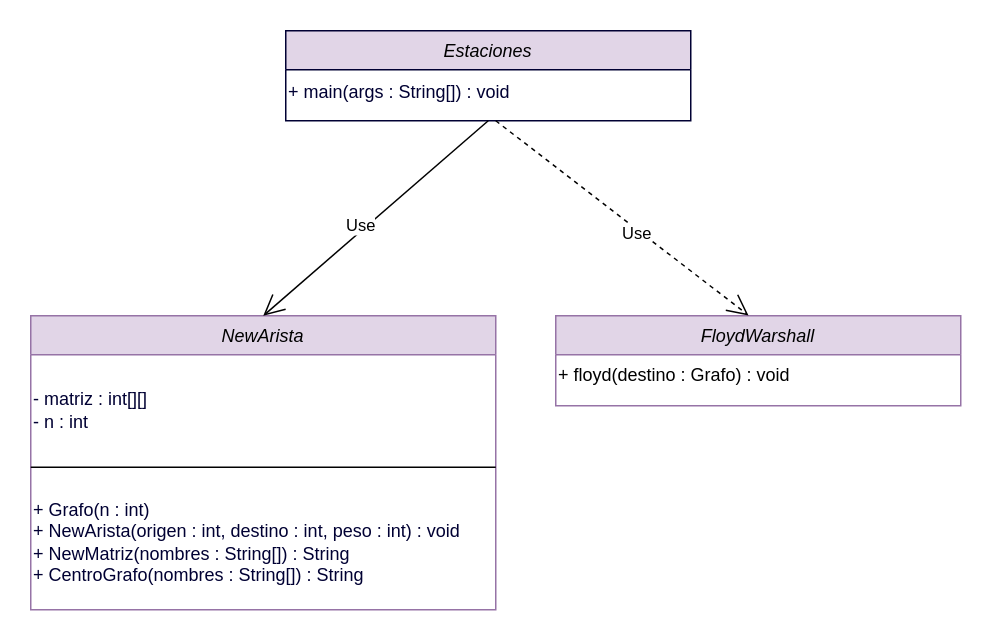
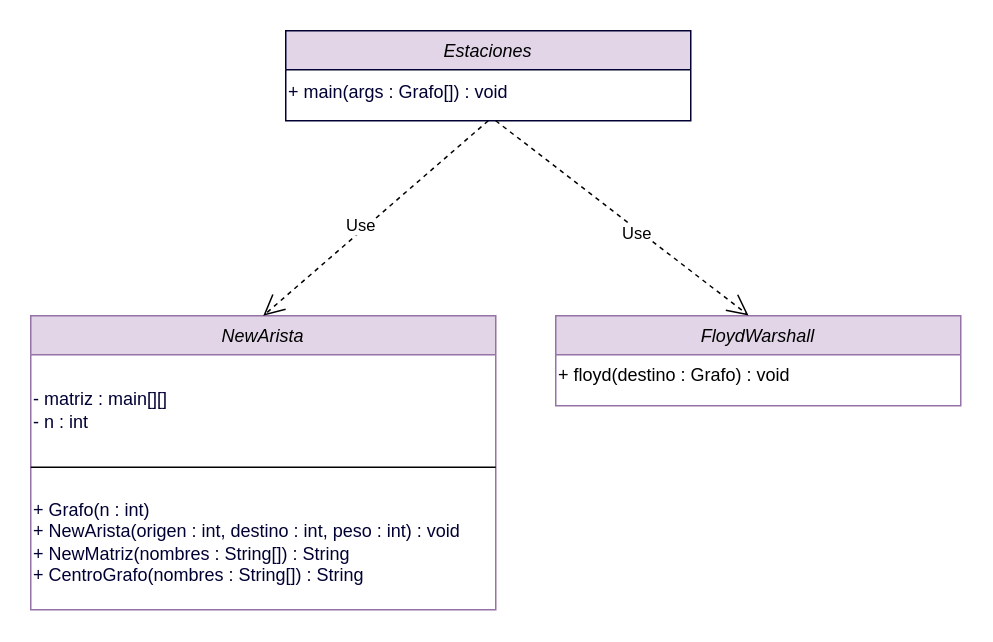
- <mxCell id="7" value="&lt;span style=&quot;&quot;&gt;&lt;font color=&quot;#000033&quot;&gt;+ main(args : String[]) : void&lt;/font&gt;&lt;/span&gt;" style="text;html=1;align=left;verticalAlign=middle;resizable=0;points=[];autosize=1;strokeColor=none;fillColor=none;" vertex="1" parent="6"><mxGeometry y="26" width="270" height="30" as="geometry" /></mxCell>
+ <mxCell id="7" value="&lt;span style=&quot;&quot;&gt;&lt;font color=&quot;#000033&quot;&gt;+ main(args : Grafo[]) : void&lt;/font&gt;&lt;/span&gt;" style="text;html=1;align=left;verticalAlign=middle;resizable=0;points=[];autosize=1;strokeColor=none;fillColor=none;" vertex="1" parent="6"><mxGeometry y="26" width="270" height="30" as="geometry" /></mxCell>
- <mxCell id="10" value="" style="endArrow=open;endSize=12;dashed=0;html=1;rounded=0;exitX=0.5;exitY=1;exitDx=0;exitDy=0;entryX=0.5;entryY=0;entryDx=0;entryDy=0;" edge="1" parent="1" source="6" target="2"><mxGeometry width="160" relative="1" as="geometry"><mxPoint x="450" y="200" as="sourcePoint" /><mxPoint x="325" y="150" as="targetPoint" /><Array as="points" /></mxGeometry></mxCell>
+ <mxCell id="10" value="" style="endArrow=open;endSize=12;dashed=1;html=1;rounded=0;exitX=0.5;exitY=1;exitDx=0;exitDy=0;entryX=0.5;entryY=0;entryDx=0;entryDy=0;" edge="1" parent="1" source="6" target="2"><mxGeometry width="160" relative="1" as="geometry"><mxPoint x="450" y="200" as="sourcePoint" /><mxPoint x="325" y="150" as="targetPoint" /><Array as="points" /></mxGeometry></mxCell>
- <mxCell id="3" value="&lt;div style=&quot;text-align: justify;&quot;&gt;&lt;span style=&quot;background-color: initial;&quot;&gt;&lt;font color=&quot;#000033&quot;&gt;&lt;br&gt;&lt;/font&gt;&lt;/span&gt;&lt;/div&gt;&lt;div style=&quot;text-align: justify;&quot;&gt;&lt;span style=&quot;background-color: initial;&quot;&gt;&lt;font color=&quot;#000033&quot;&gt;- matriz : int[][]&lt;/font&gt;&lt;/span&gt;&lt;/div&gt;&lt;div style=&quot;text-align: justify;&quot;&gt;&lt;font color=&quot;#000033&quot;&gt;- n : int&lt;/font&gt;&lt;/div&gt;" style="text;html=1;align=left;verticalAlign=middle;resizable=0;points=[];autosize=1;strokeColor=none;fillColor=none;" vertex="1" parent="2"><mxGeometry y="26" width="310" height="60" as="geometry" /></mxCell>
+ <mxCell id="3" value="&lt;div style=&quot;text-align: justify;&quot;&gt;&lt;span style=&quot;background-color: initial;&quot;&gt;&lt;font color=&quot;#000033&quot;&gt;&lt;br&gt;&lt;/font&gt;&lt;/span&gt;&lt;/div&gt;&lt;div style=&quot;text-align: justify;&quot;&gt;&lt;span style=&quot;background-color: initial;&quot;&gt;&lt;font color=&quot;#000033&quot;&gt;- matriz : main[][]&lt;/font&gt;&lt;/span&gt;&lt;/div&gt;&lt;div style=&quot;text-align: justify;&quot;&gt;&lt;font color=&quot;#000033&quot;&gt;- n : int&lt;/font&gt;&lt;/div&gt;" style="text;html=1;align=left;verticalAlign=middle;resizable=0;points=[];autosize=1;strokeColor=none;fillColor=none;" vertex="1" parent="2"><mxGeometry y="26" width="310" height="60" as="geometry" /></mxCell>
